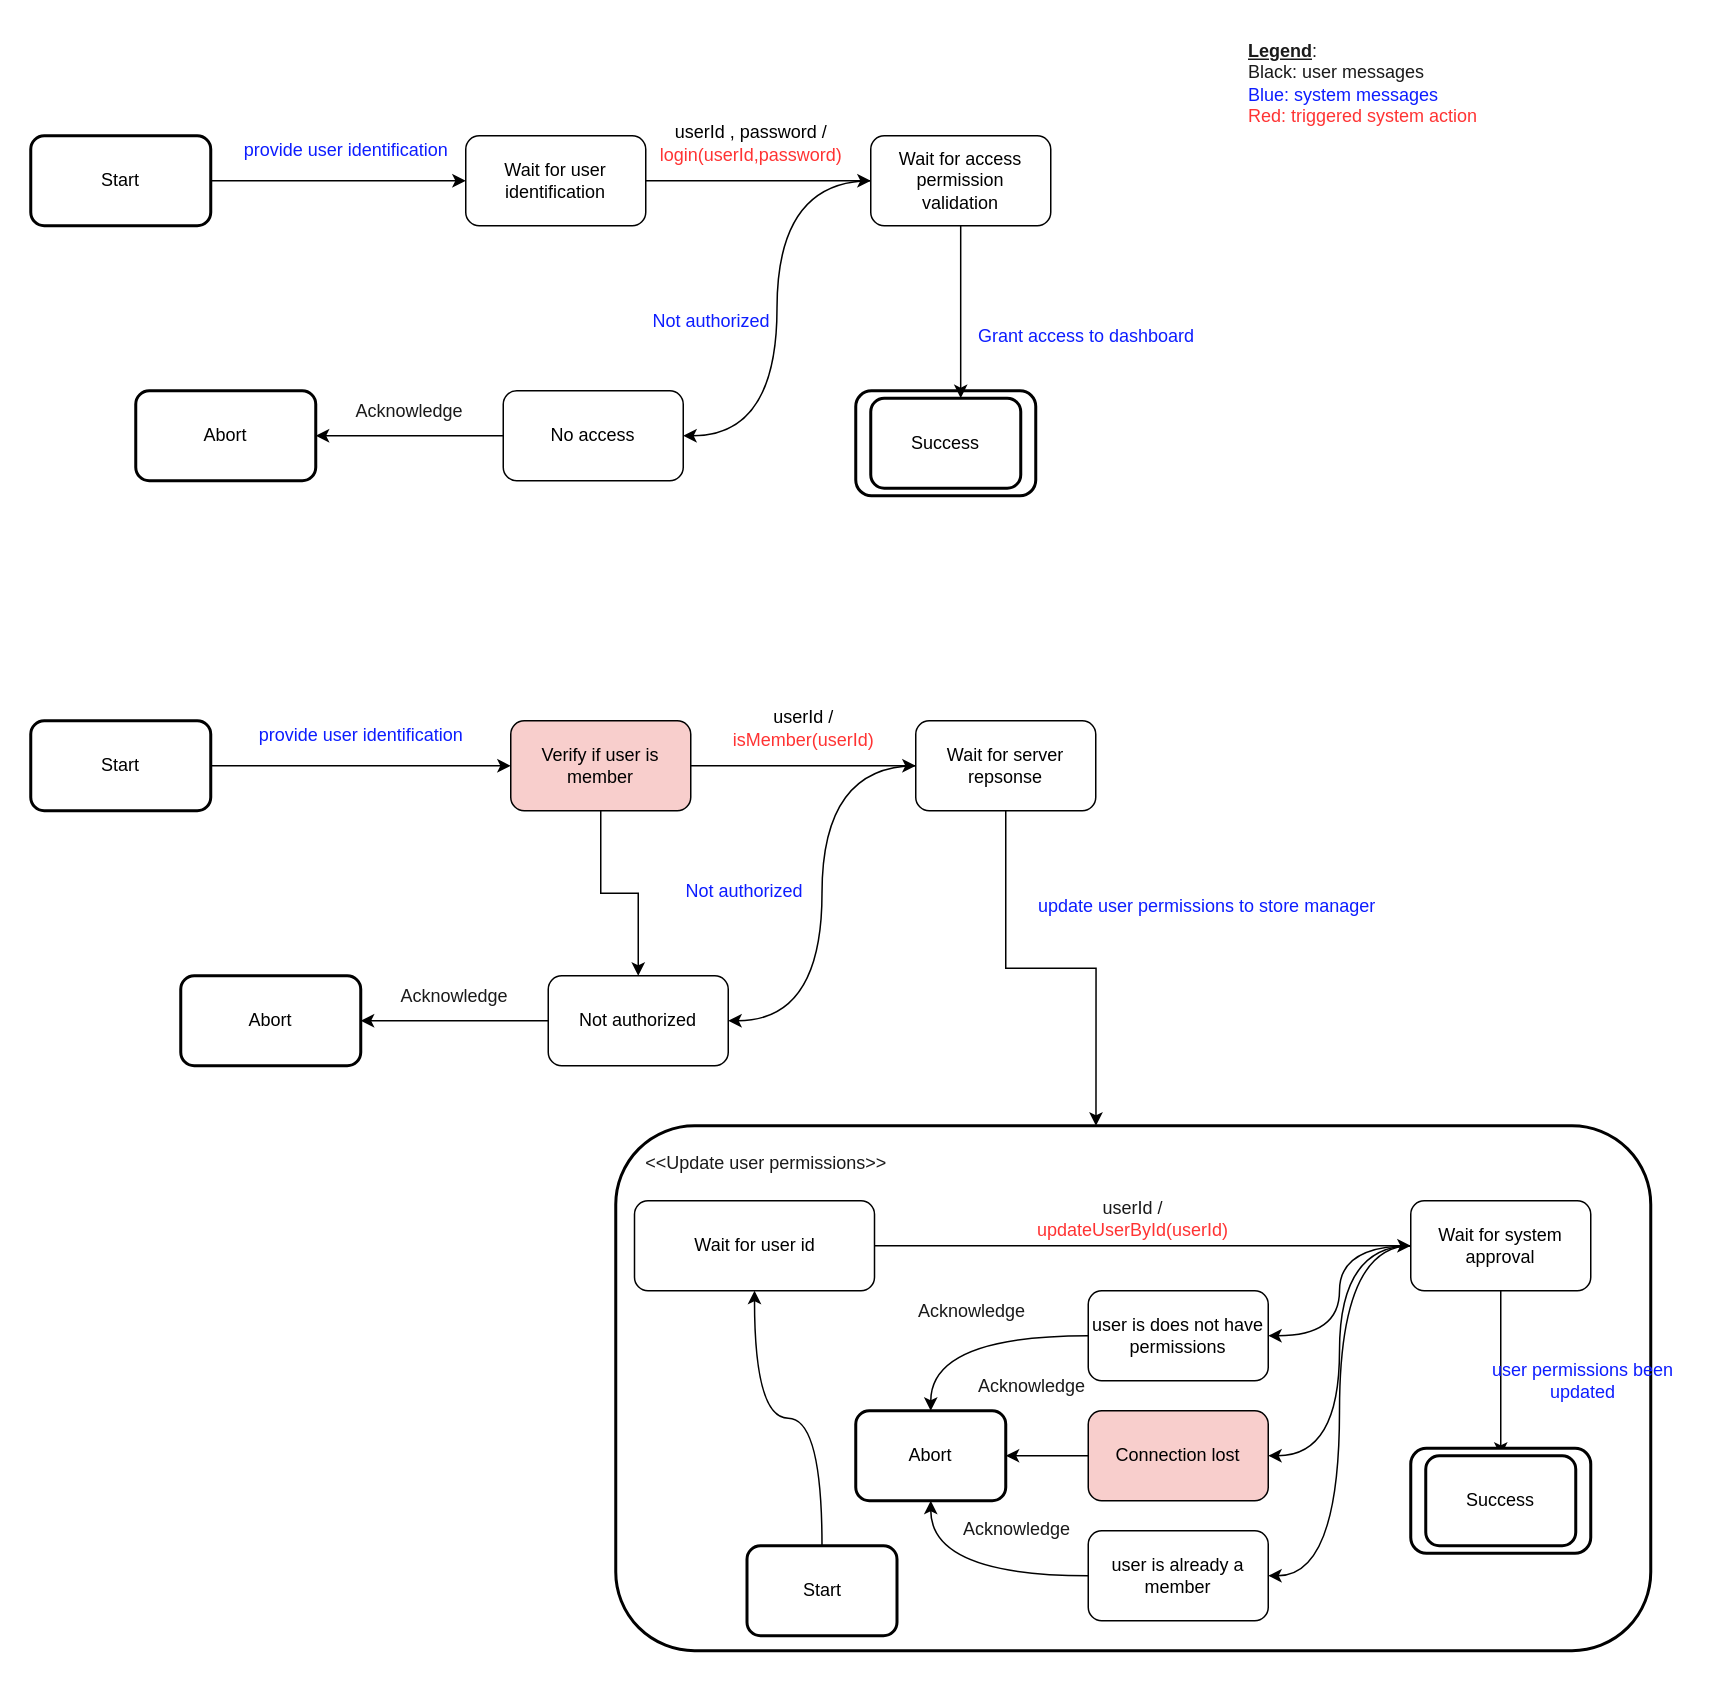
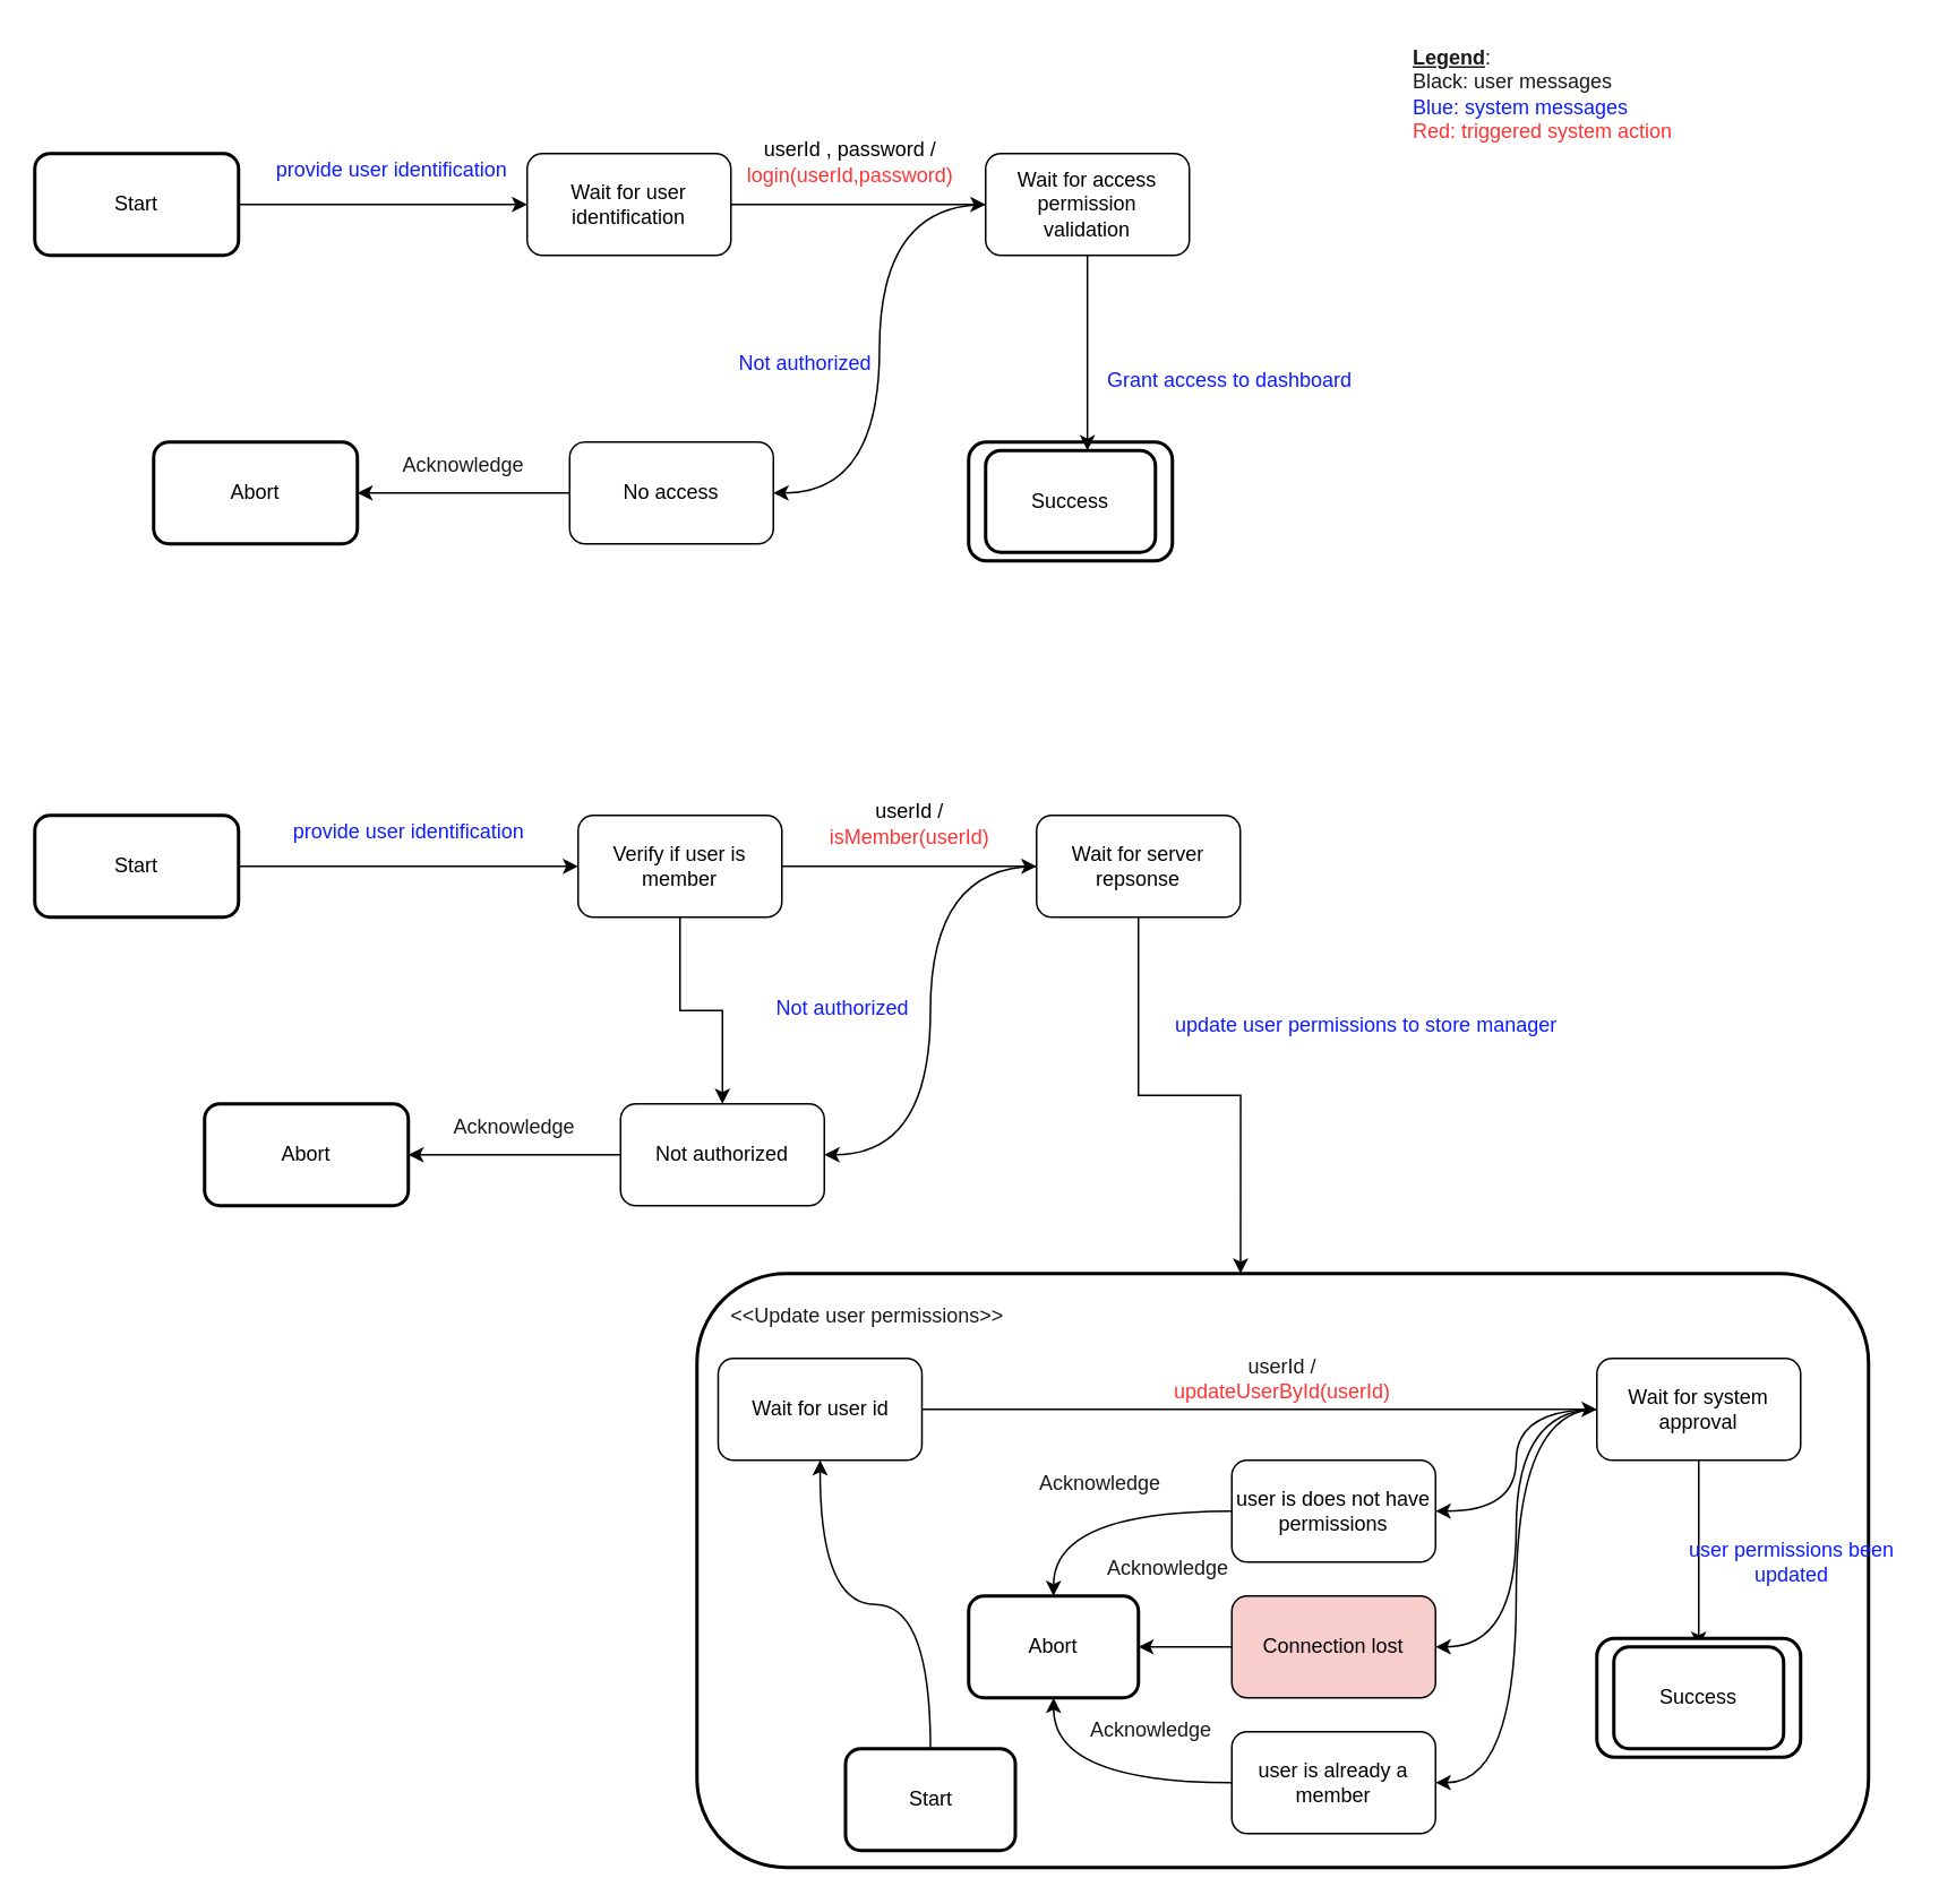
- <mxCell id="29" value="Verify if user is&lt;br/&gt;member" style="rounded=1;whiteSpace=wrap;html=1;fillColor=#f8cecc;" vertex="1" parent="1"><mxGeometry x="340" y="480" width="120" height="60" as="geometry" /></mxCell>
+ <mxCell id="29" value="Verify if user is&lt;br/&gt;member" style="rounded=1;whiteSpace=wrap;html=1;" vertex="1" parent="1"><mxGeometry x="340" y="480" width="120" height="60" as="geometry" /></mxCell>
- <mxCell id="41" value="Wait for user id " style="rounded=1;whiteSpace=wrap;html=1;" vertex="1" parent="1"><mxGeometry x="422.5" y="800" width="160" height="60" as="geometry" /></mxCell>
+ <mxCell id="41" value="Wait for user id " style="rounded=1;whiteSpace=wrap;html=1;" vertex="1" parent="1"><mxGeometry x="422.5" y="800" width="120" height="60" as="geometry" /></mxCell>
